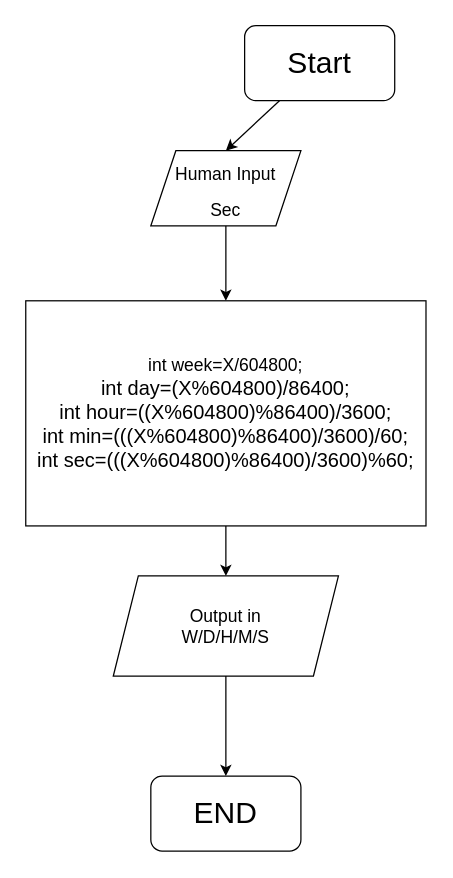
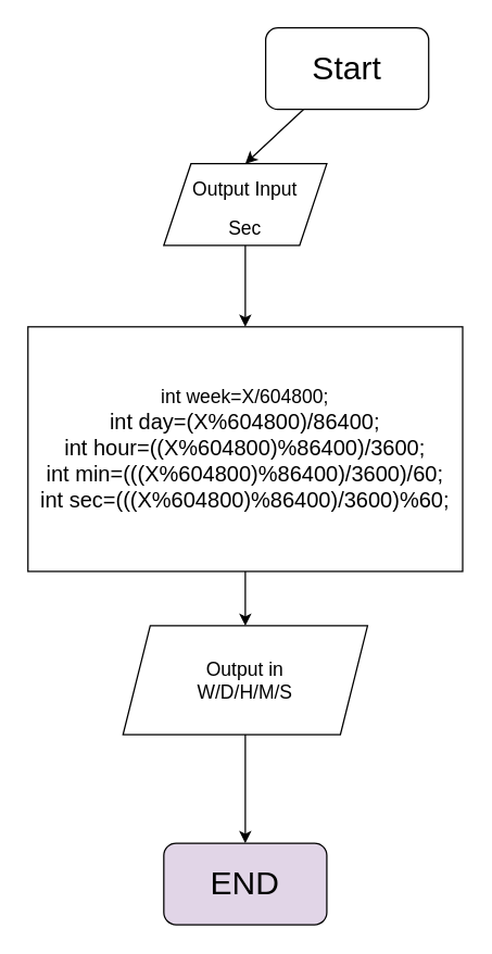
- <mxCell id="5" value="&lt;font style=&quot;font-size: 14px;&quot;&gt;Human Input&lt;br&gt;Sec&lt;/font&gt;" style="shape=parallelogram;perimeter=parallelogramPerimeter;whiteSpace=wrap;html=1;fixedSize=1;fontSize=24;" parent="1" vertex="1"><mxGeometry x="120" y="120" width="120" height="60" as="geometry" /></mxCell>
+ <mxCell id="5" value="&lt;font style=&quot;font-size: 14px;&quot;&gt;Output Input&lt;br&gt;Sec&lt;/font&gt;" style="shape=parallelogram;perimeter=parallelogramPerimeter;whiteSpace=wrap;html=1;fixedSize=1;fontSize=24;" parent="1" vertex="1"><mxGeometry x="120" y="120" width="120" height="60" as="geometry" /></mxCell>
- <mxCell id="10" value="&lt;font style=&quot;font-size: 24px;&quot;&gt;END&lt;/font&gt;" style="rounded=1;whiteSpace=wrap;html=1;fontSize=14;" vertex="1" parent="1"><mxGeometry x="120" y="620" width="120" height="60" as="geometry" /></mxCell>
+ <mxCell id="10" value="&lt;font style=&quot;font-size: 24px;&quot;&gt;END&lt;/font&gt;" style="rounded=1;whiteSpace=wrap;html=1;fontSize=14;fillColor=#e1d5e7;" vertex="1" parent="1"><mxGeometry x="120" y="620" width="120" height="60" as="geometry" /></mxCell>
